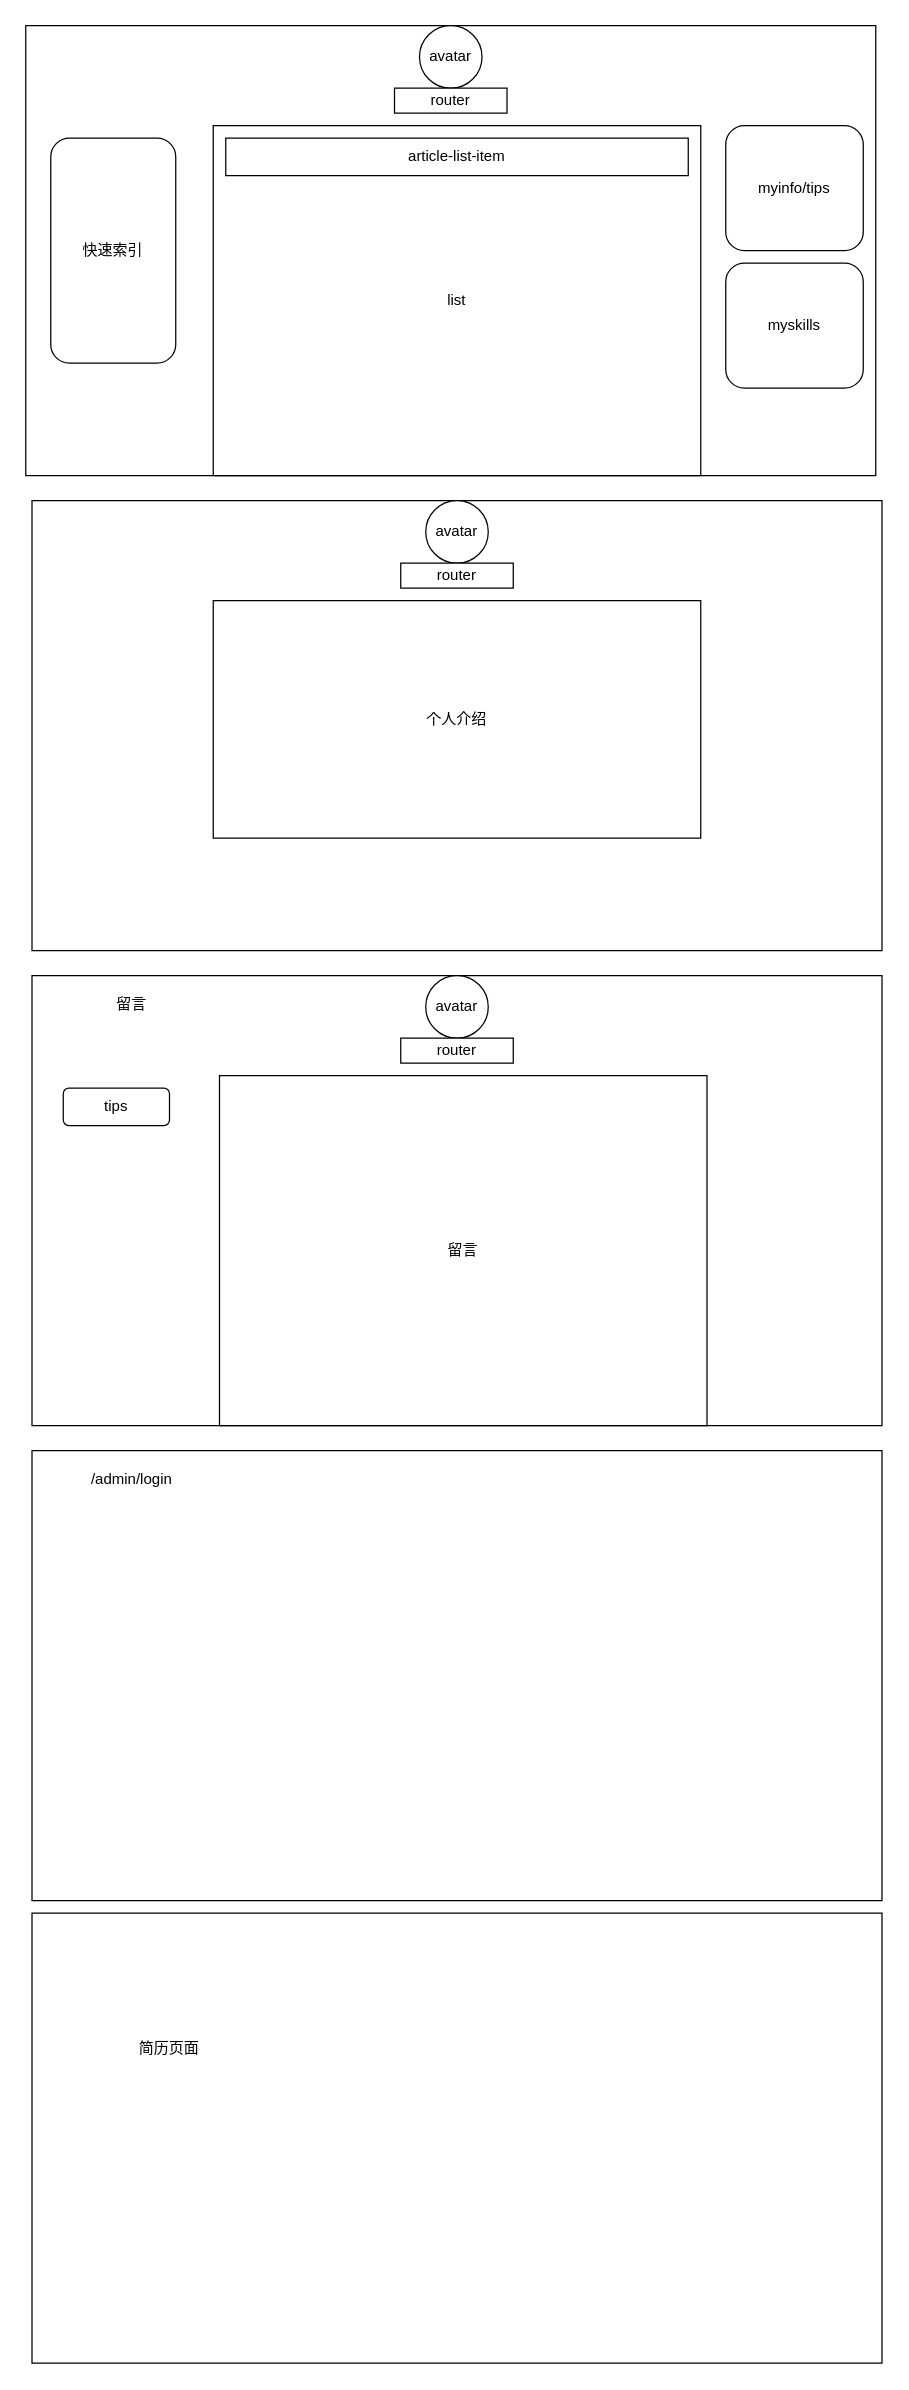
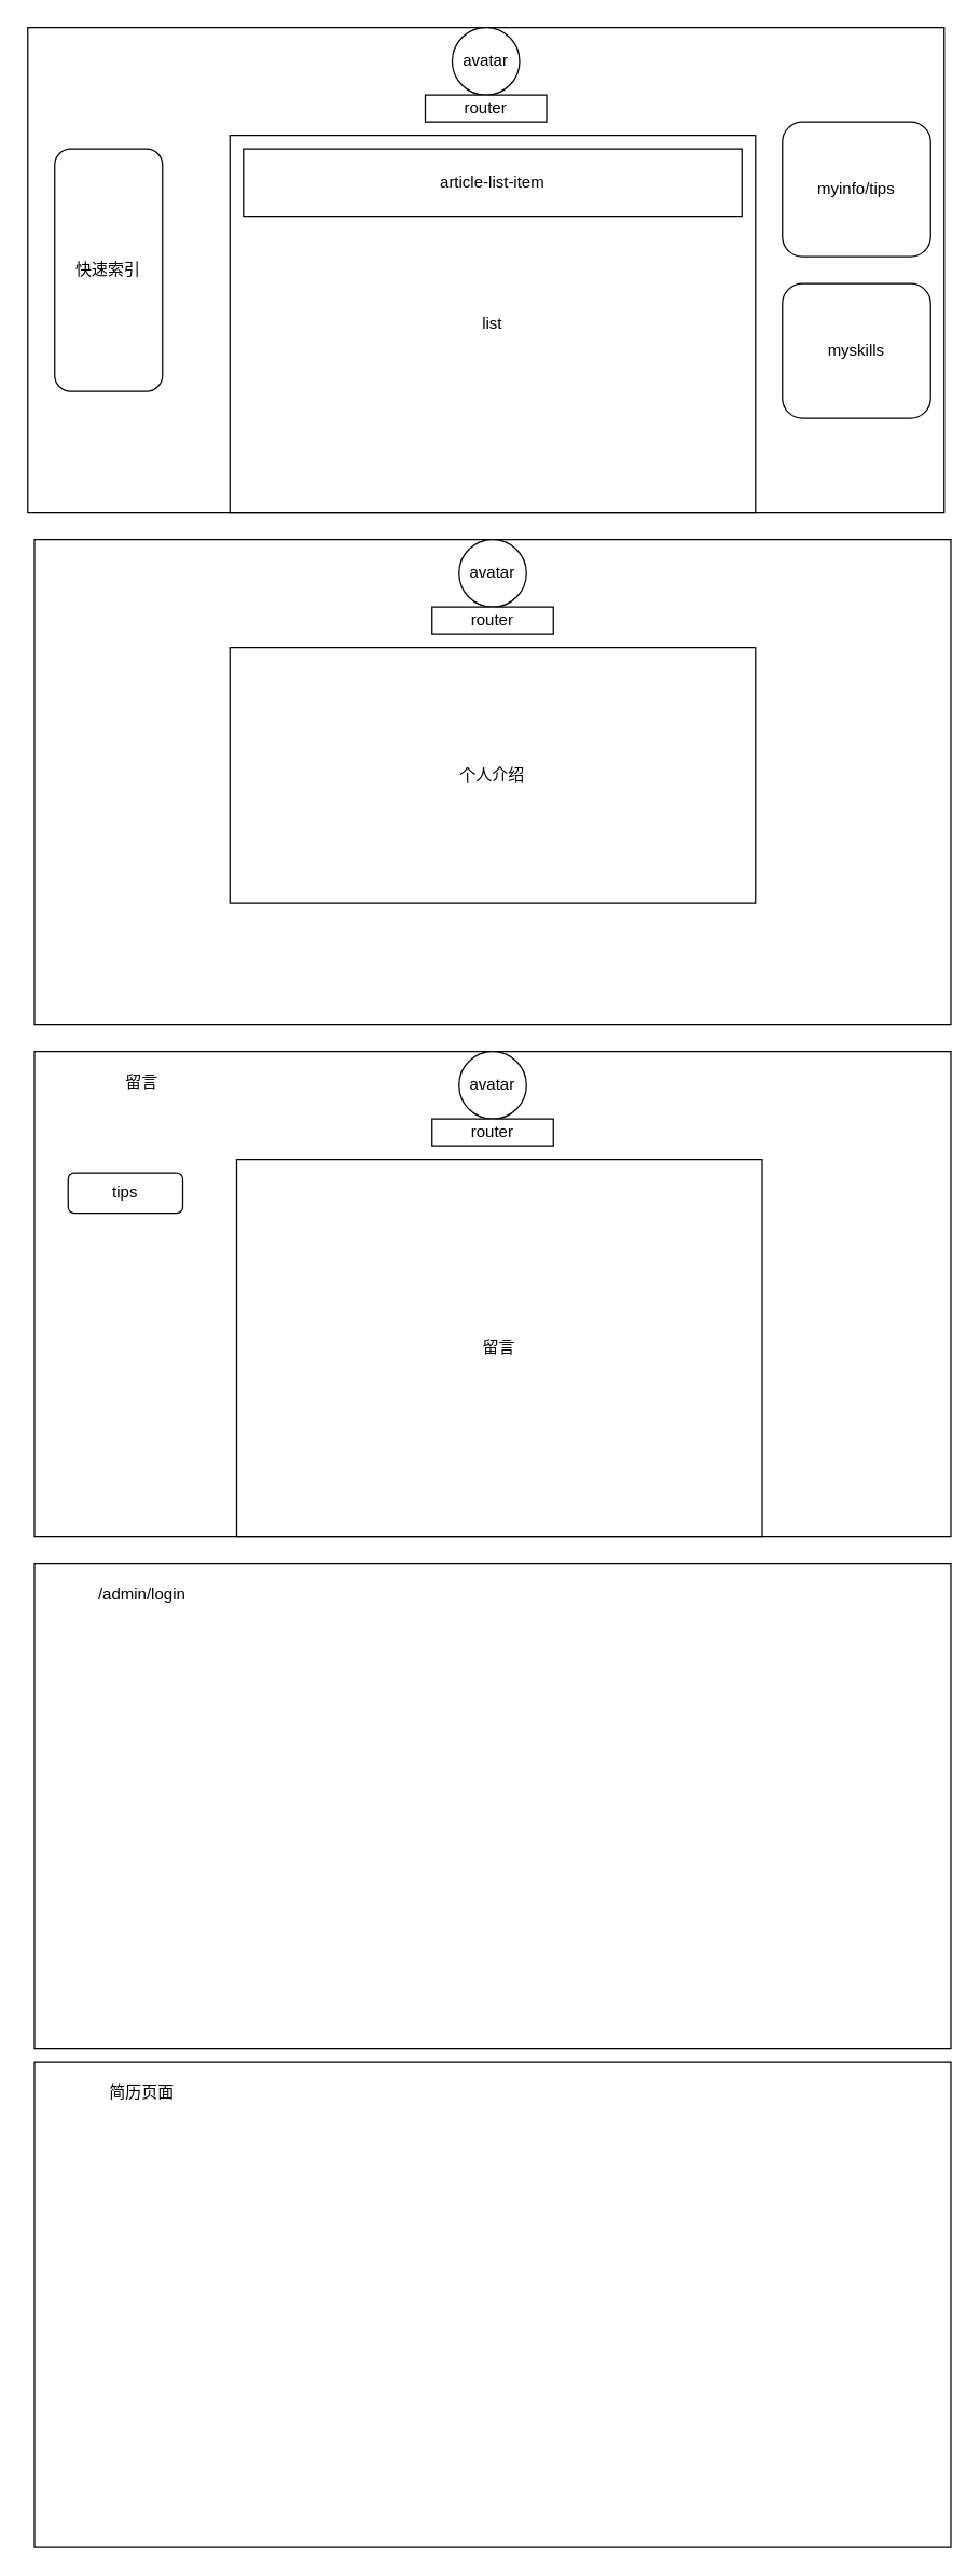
- <mxCell id="13" value="article-list-item" style="rounded=0;whiteSpace=wrap;html=1;" parent="1" vertex="1"><mxGeometry x="180" y="110" width="370" height="30" as="geometry" /></mxCell>
+ <mxCell id="13" value="article-list-item" style="rounded=0;whiteSpace=wrap;html=1;" parent="1" vertex="1"><mxGeometry x="180" y="110" width="370" height="50" as="geometry" /></mxCell>
- <mxCell id="6" value="myinfo/tips" style="rounded=1;whiteSpace=wrap;html=1;" parent="1" vertex="1"><mxGeometry x="580" y="100" width="110" height="100" as="geometry" /></mxCell>
+ <mxCell id="6" value="myinfo/tips" style="rounded=1;whiteSpace=wrap;html=1;" parent="1" vertex="1"><mxGeometry x="580" y="90" width="110" height="100" as="geometry" /></mxCell>
- <mxCell id="8" value="快速索引" style="rounded=1;whiteSpace=wrap;html=1;" parent="1" vertex="1"><mxGeometry x="40" y="110" width="100" height="180" as="geometry" /></mxCell>
+ <mxCell id="8" value="快速索引" style="rounded=1;whiteSpace=wrap;html=1;" parent="1" vertex="1"><mxGeometry x="40" y="110" width="80" height="180" as="geometry" /></mxCell>
- <mxCell id="23" value="简历页面" style="text;html=1;strokeColor=none;fillColor=none;align=center;verticalAlign=middle;whiteSpace=wrap;rounded=0;" parent="1" vertex="1"><mxGeometry x="85" y="1630" width="100" height="15" as="geometry" /></mxCell>
+ <mxCell id="23" value="简历页面" style="text;html=1;strokeColor=none;fillColor=none;align=center;verticalAlign=middle;whiteSpace=wrap;rounded=0;" parent="1" vertex="1"><mxGeometry x="55" y="1545" width="100" height="15" as="geometry" /></mxCell>
